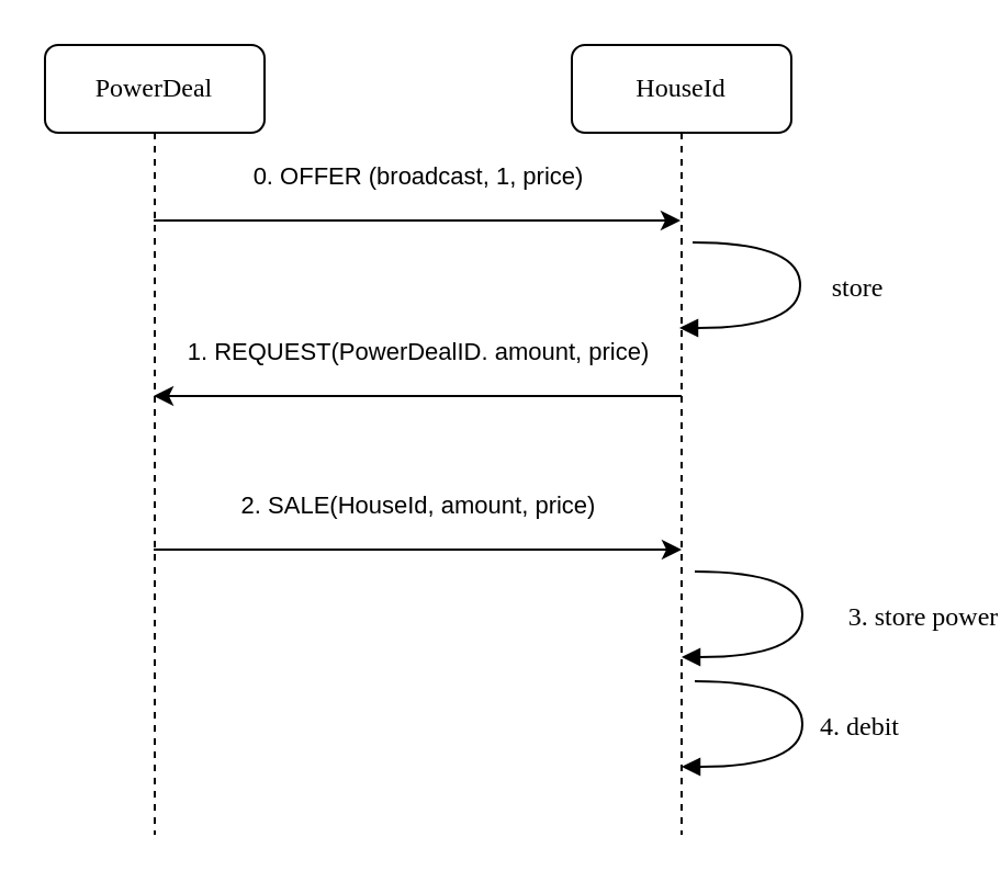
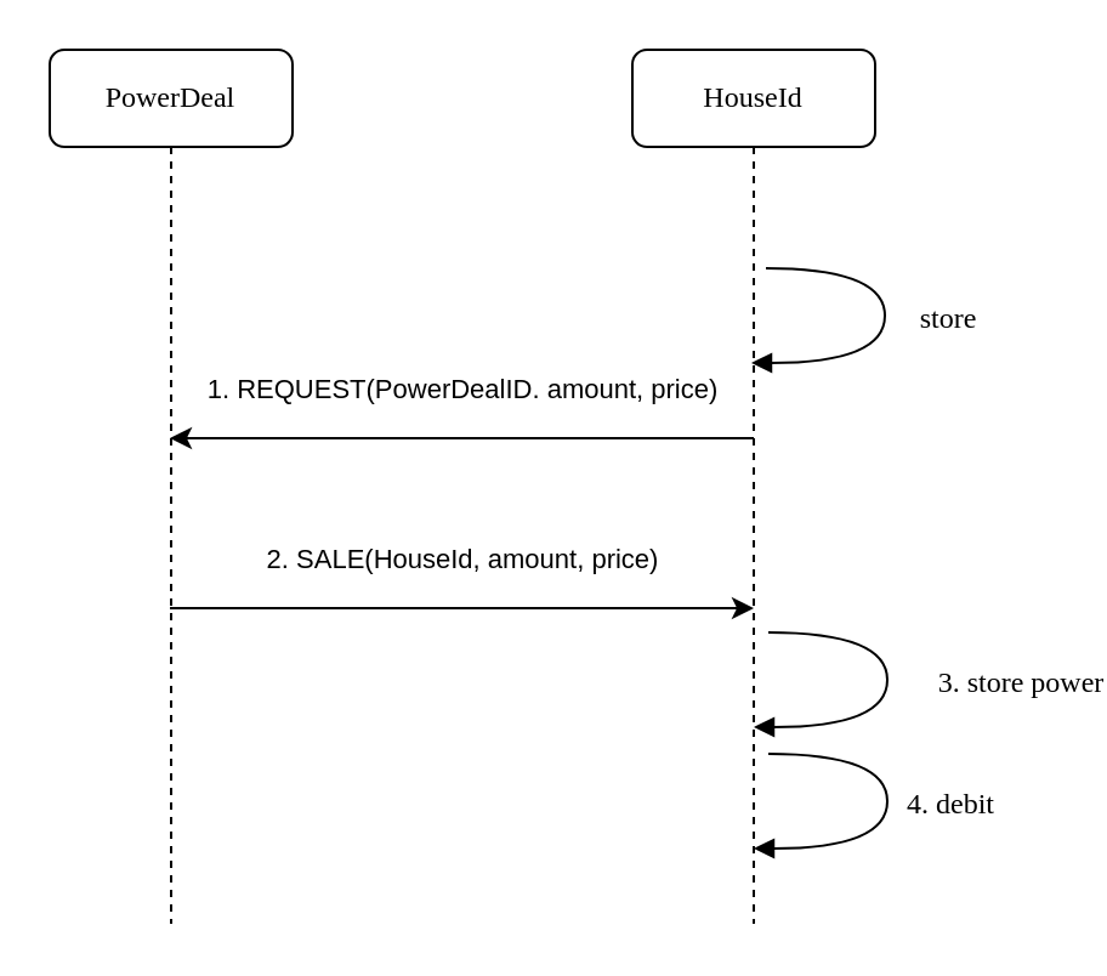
- <mxCell id="7" value="0. OFFER (broadcast, 1, price)" style="endArrow=classic;html=1;rounded=0;" edge="1" parent="1" source="2" target="3"><mxGeometry x="0.004" y="20" width="50" height="50" relative="1" as="geometry"><mxPoint x="370" y="300" as="sourcePoint" /><mxPoint x="420" y="250" as="targetPoint" /><Array as="points"><mxPoint x="190" y="100" /></Array><mxPoint as="offset" /></mxGeometry></mxCell>
